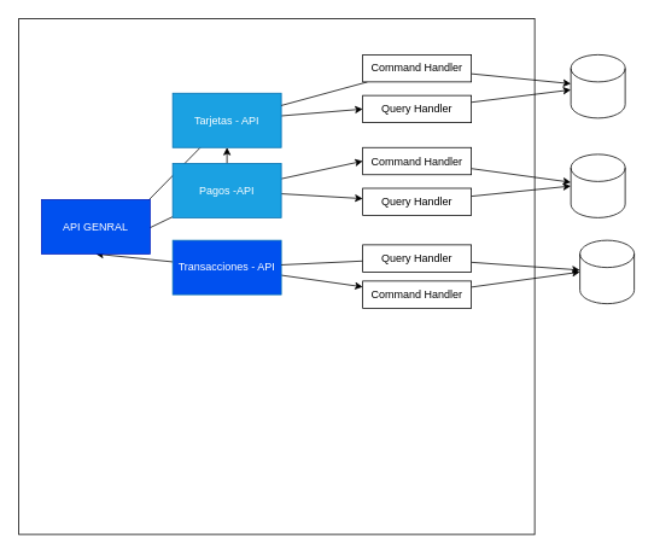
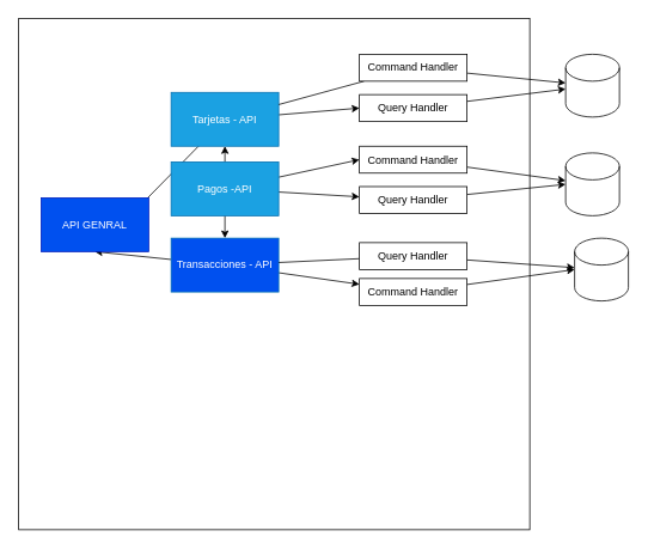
- <mxCell id="11" style="edgeStyle=none;html=1;entryX=0.5;entryY=1;entryDx=0;entryDy=0;" parent="1" source="14" target="19" edge="1"><mxGeometry relative="1" as="geometry" /></mxCell>
+ <mxCell id="11" style="edgeStyle=none;html=1;" parent="1" source="14" target="18" edge="1"><mxGeometry relative="1" as="geometry" /></mxCell>
